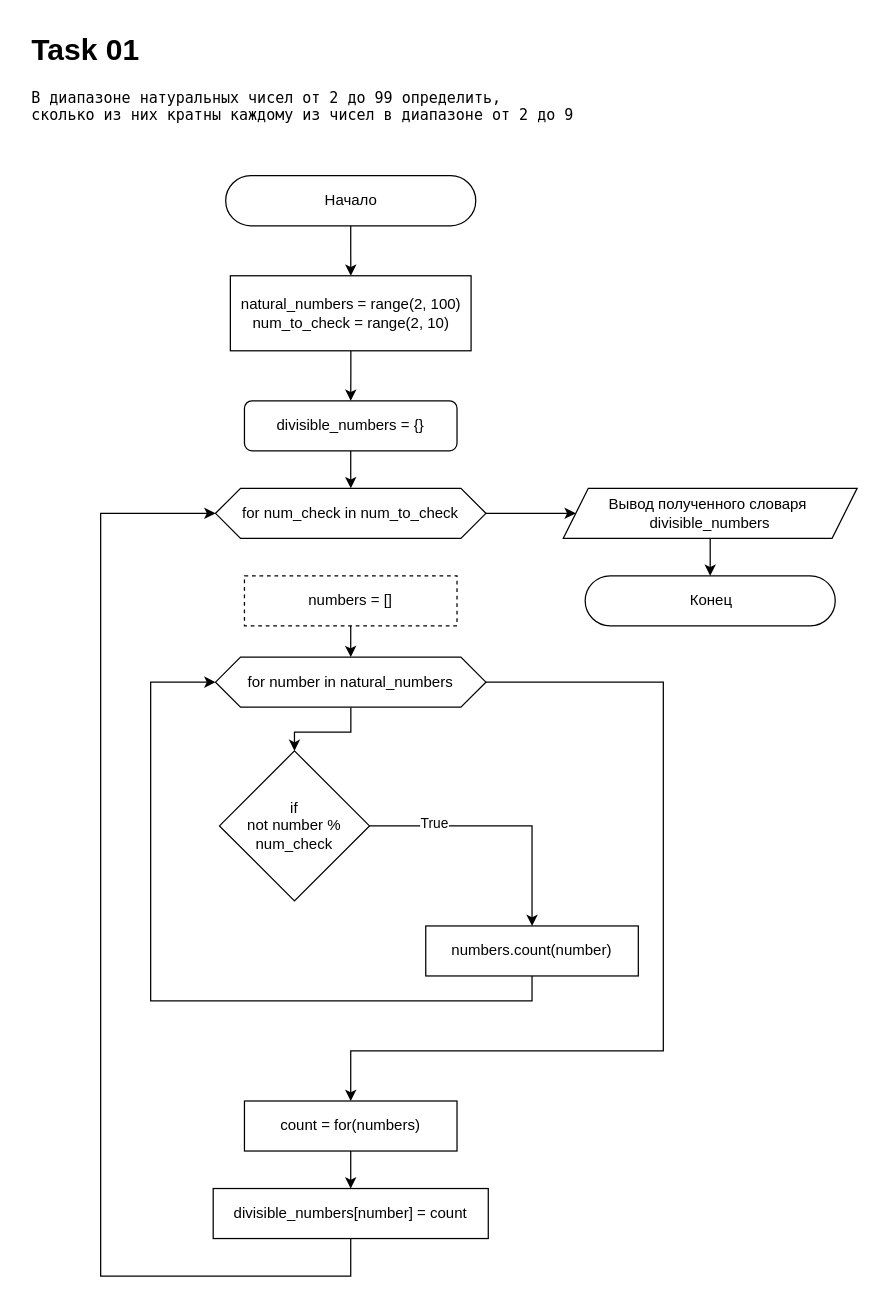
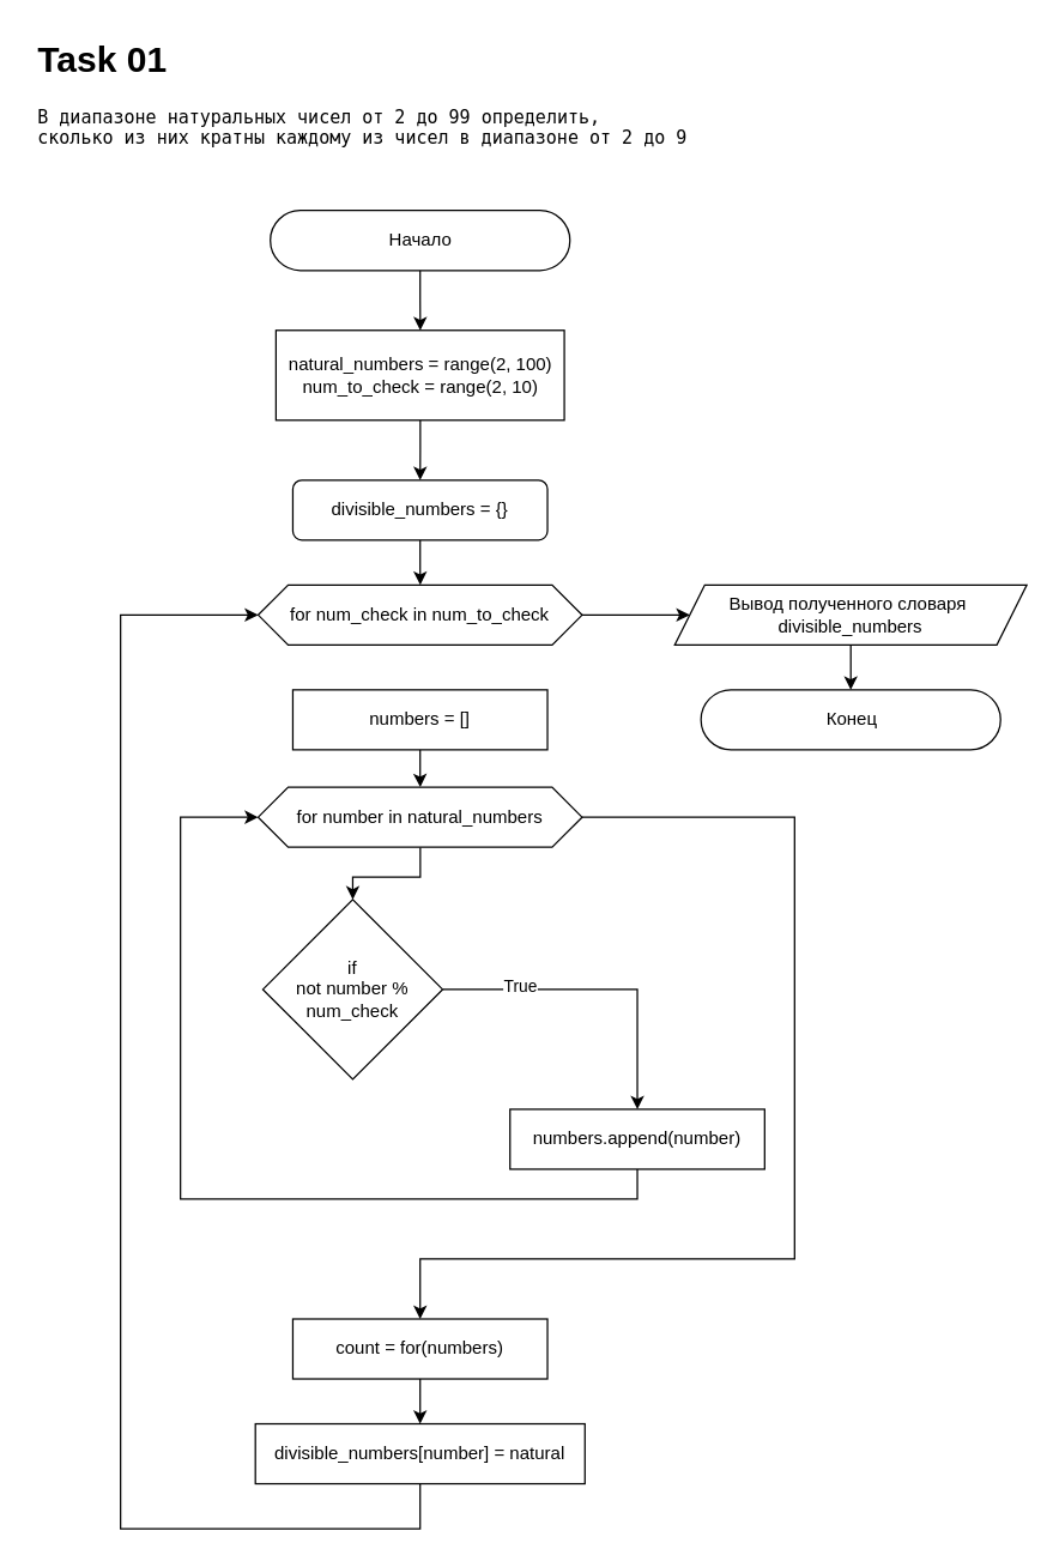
- <mxCell id="19" value="numbers = []" style="rounded=0;whiteSpace=wrap;labelBackgroundColor=none;fontColor=default;dashed=1;" parent="1" vertex="1"><mxGeometry x="195.01" y="460" width="170" height="40" as="geometry" /></mxCell>
+ <mxCell id="19" value="numbers = []" style="rounded=0;whiteSpace=wrap;labelBackgroundColor=none;fontColor=default;" parent="1" vertex="1"><mxGeometry x="195.01" y="460" width="170" height="40" as="geometry" /></mxCell>
- <mxCell id="17" value="numbers.count(number)" style="rounded=0;whiteSpace=wrap;labelBackgroundColor=none;fontColor=default;" parent="1" vertex="1"><mxGeometry x="340.01" y="740" width="170" height="40" as="geometry" /></mxCell>
+ <mxCell id="17" value="numbers.append(number)" style="rounded=0;whiteSpace=wrap;labelBackgroundColor=none;fontColor=default;" parent="1" vertex="1"><mxGeometry x="340.01" y="740" width="170" height="40" as="geometry" /></mxCell>
- <mxCell id="25" value="divisible_numbers[number] = count" style="rounded=0;whiteSpace=wrap;labelBackgroundColor=none;fontColor=default;" parent="1" vertex="1"><mxGeometry x="170.01" y="950" width="220" height="40" as="geometry" /></mxCell>
+ <mxCell id="25" value="divisible_numbers[number] = natural" style="rounded=0;whiteSpace=wrap;labelBackgroundColor=none;fontColor=default;" parent="1" vertex="1"><mxGeometry x="170.01" y="950" width="220" height="40" as="geometry" /></mxCell>
